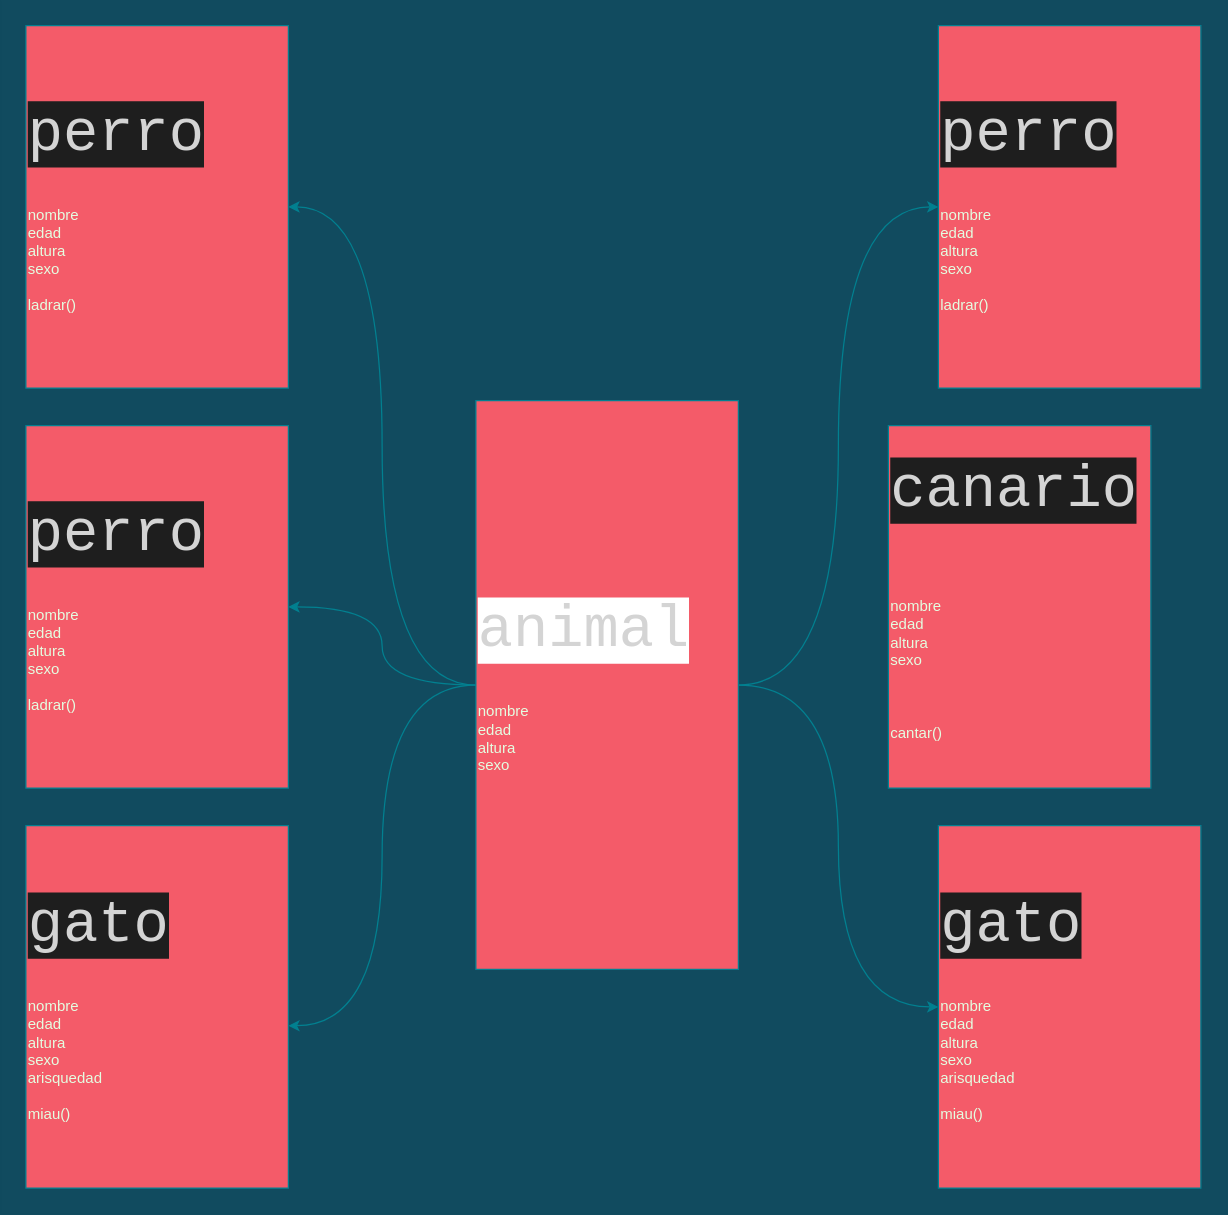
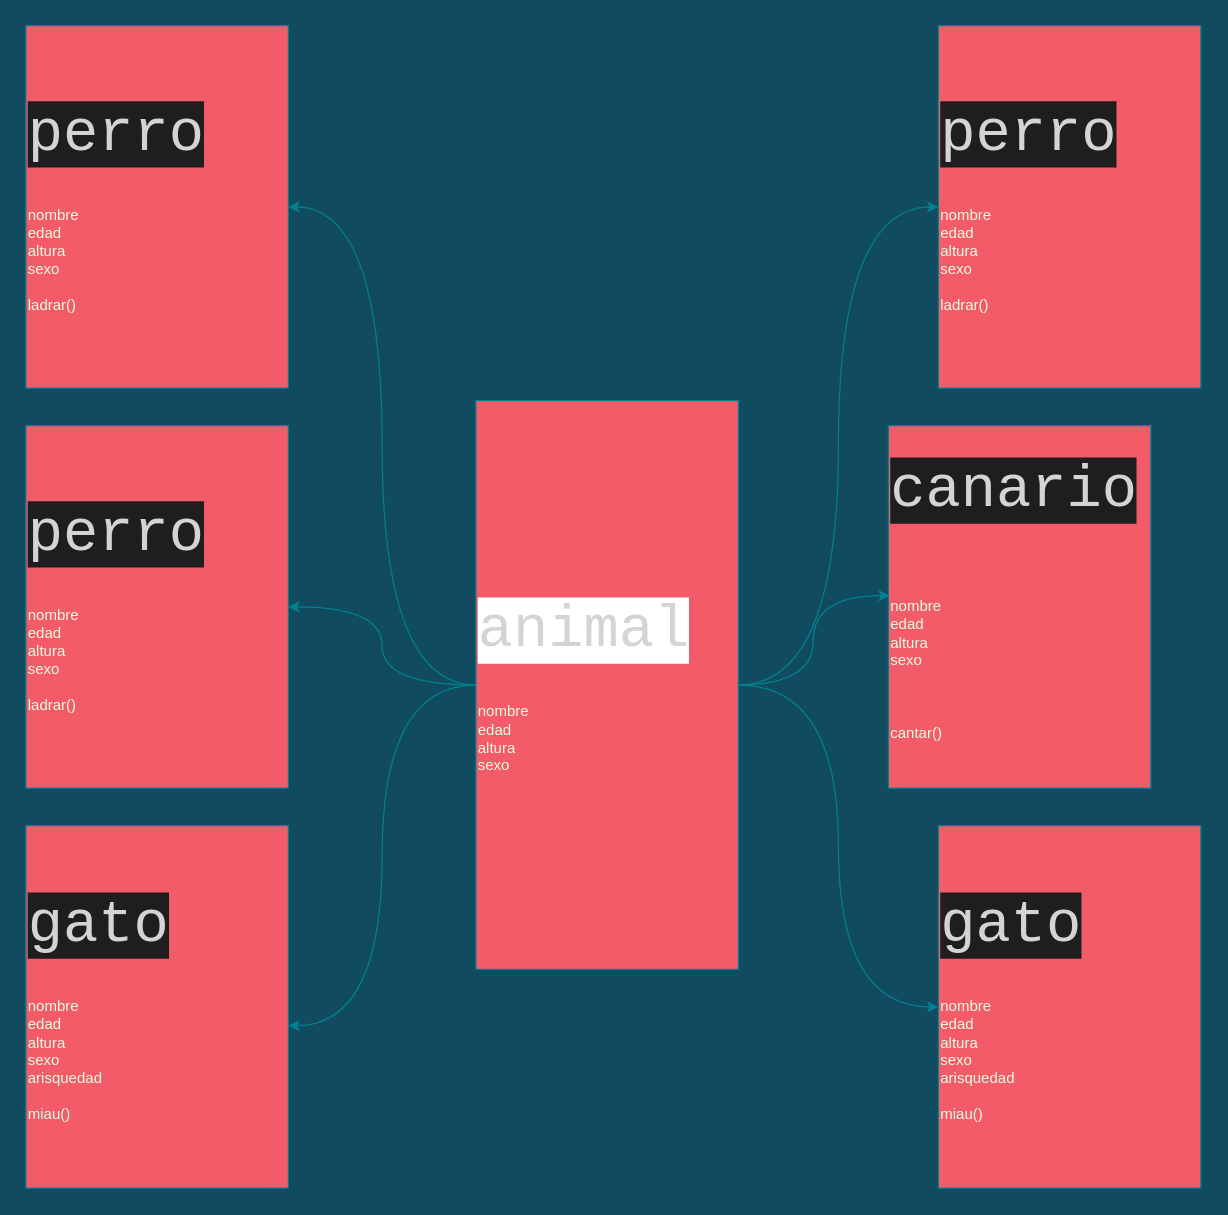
+ <mxCell id="4" style="edgeStyle=orthogonalEdgeStyle;curved=1;rounded=1;sketch=0;orthogonalLoop=1;jettySize=auto;html=1;entryX=0.005;entryY=0.469;entryDx=0;entryDy=0;entryPerimeter=0;strokeColor=#028090;fillColor=#F45B69;fontColor=#E4FDE1;" parent="1" source="8" target="11" edge="1"><mxGeometry relative="1" as="geometry" /></mxCell>
